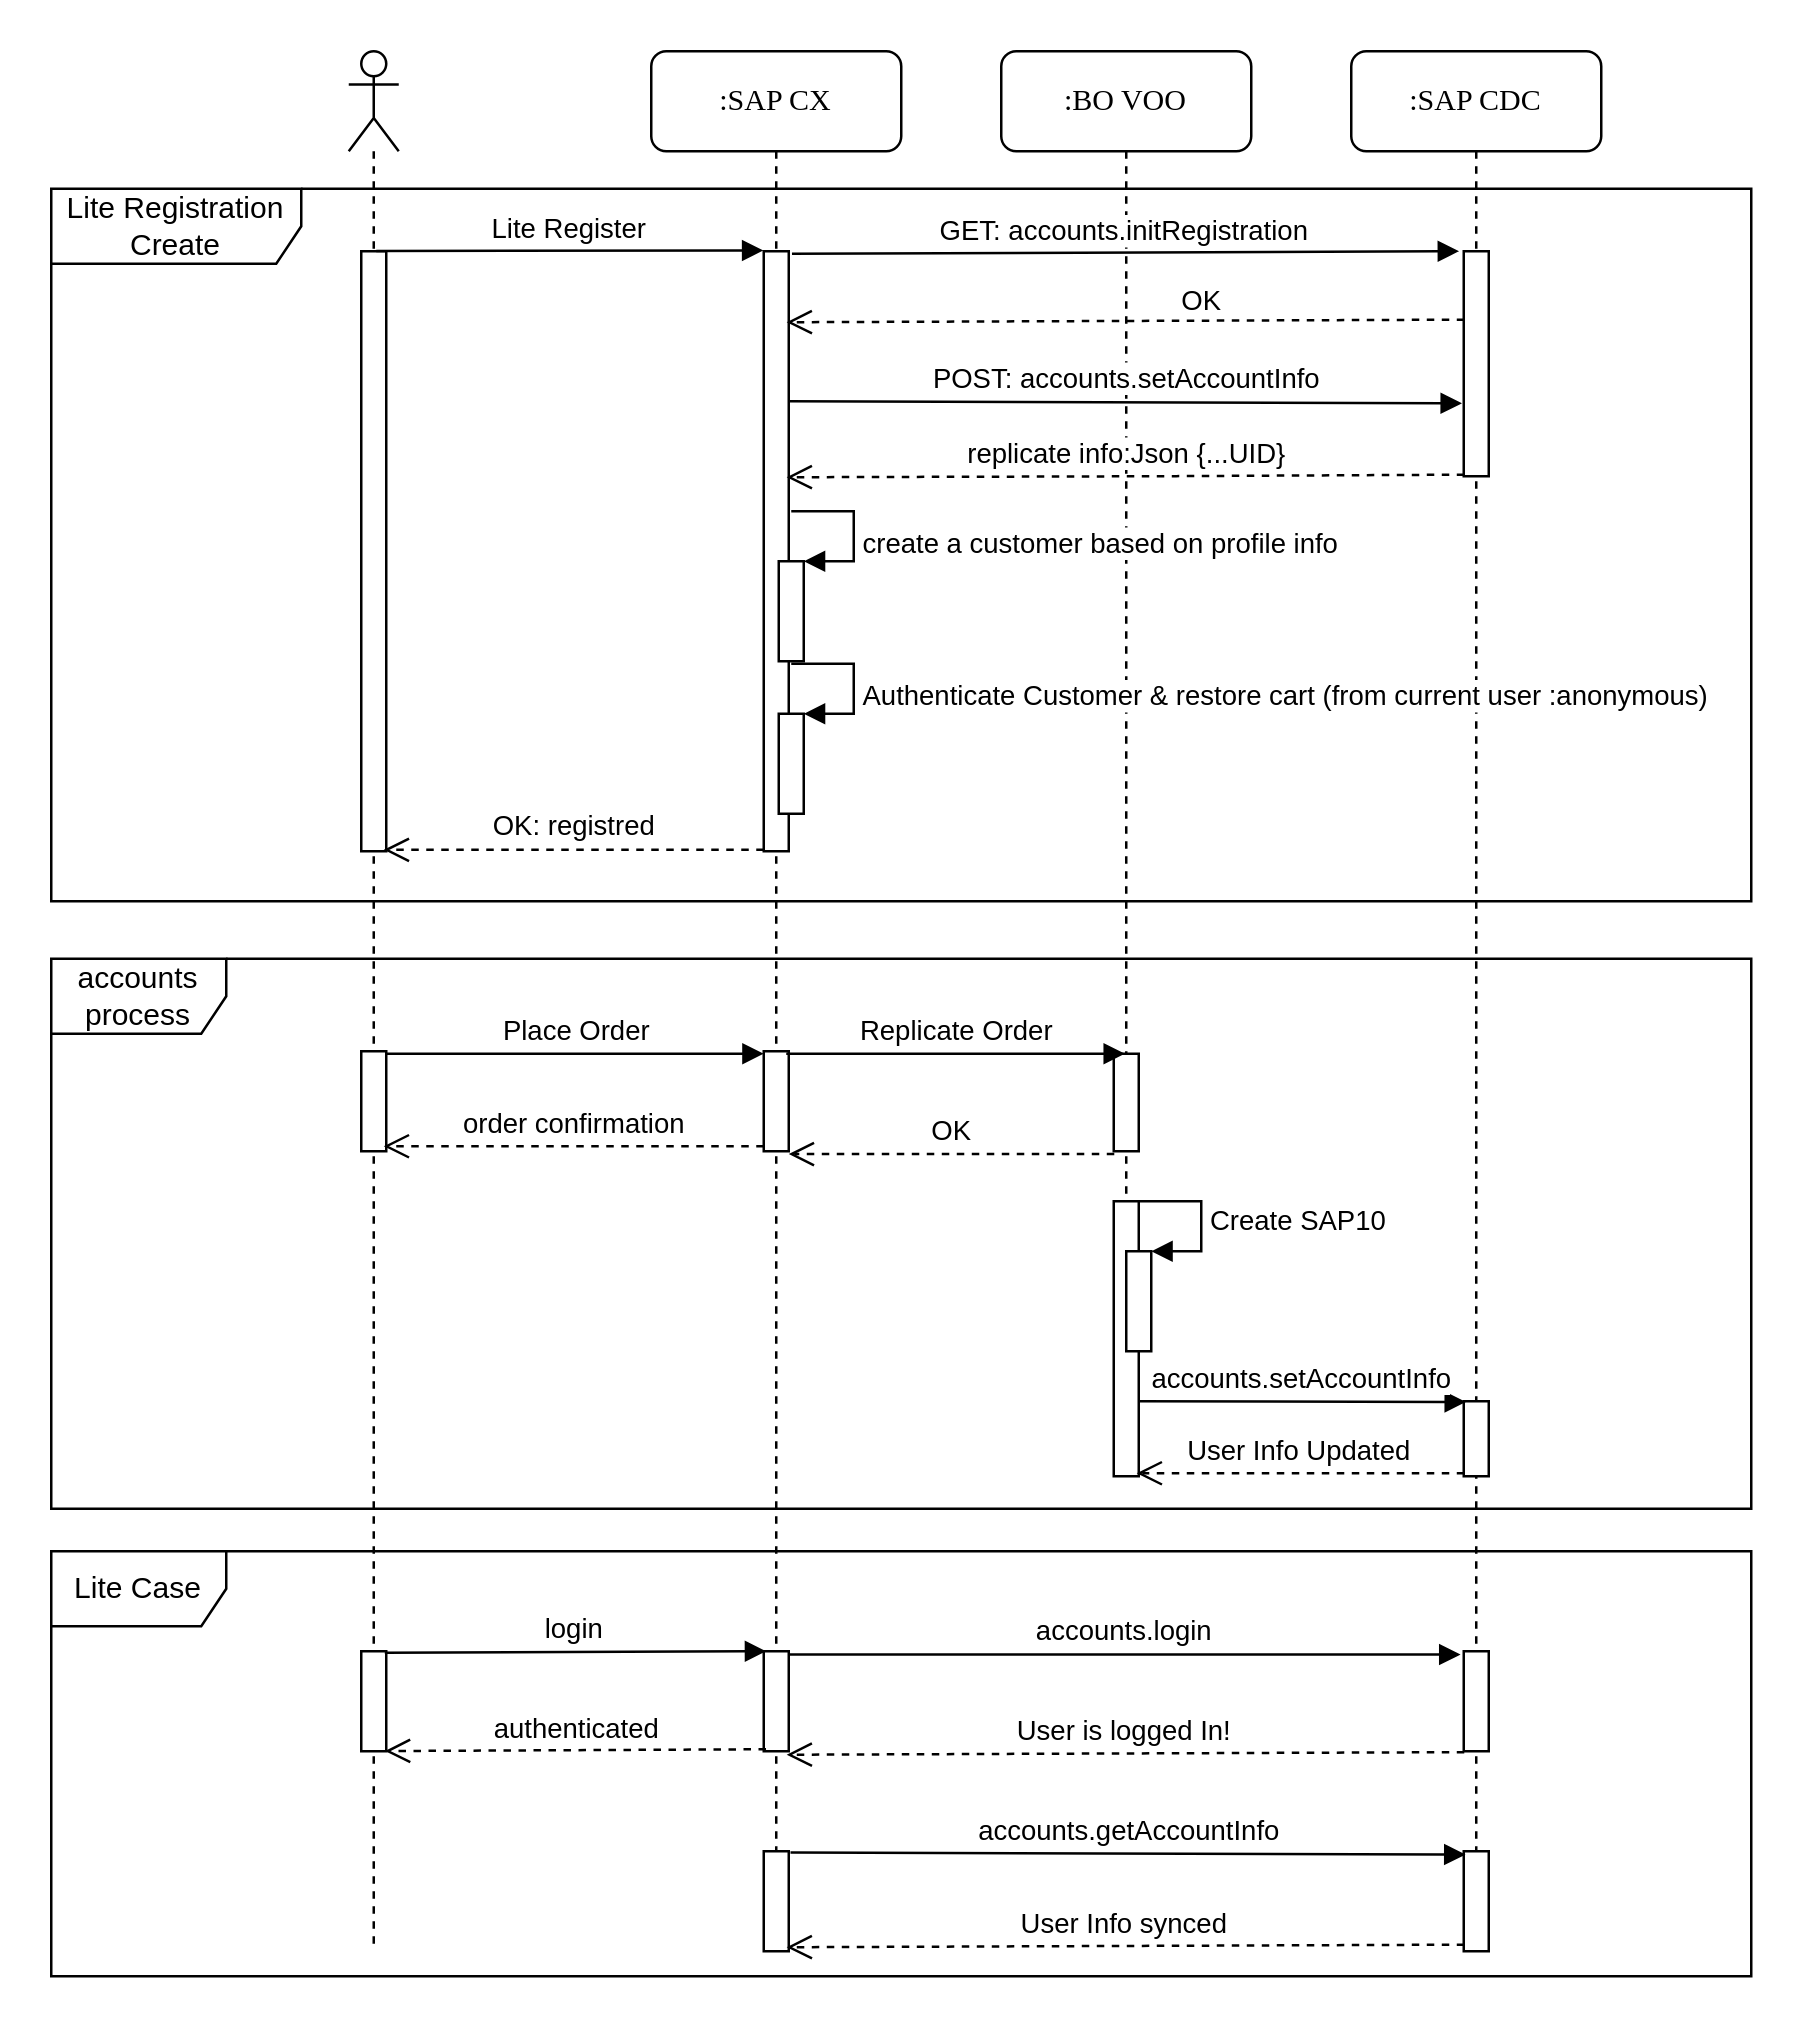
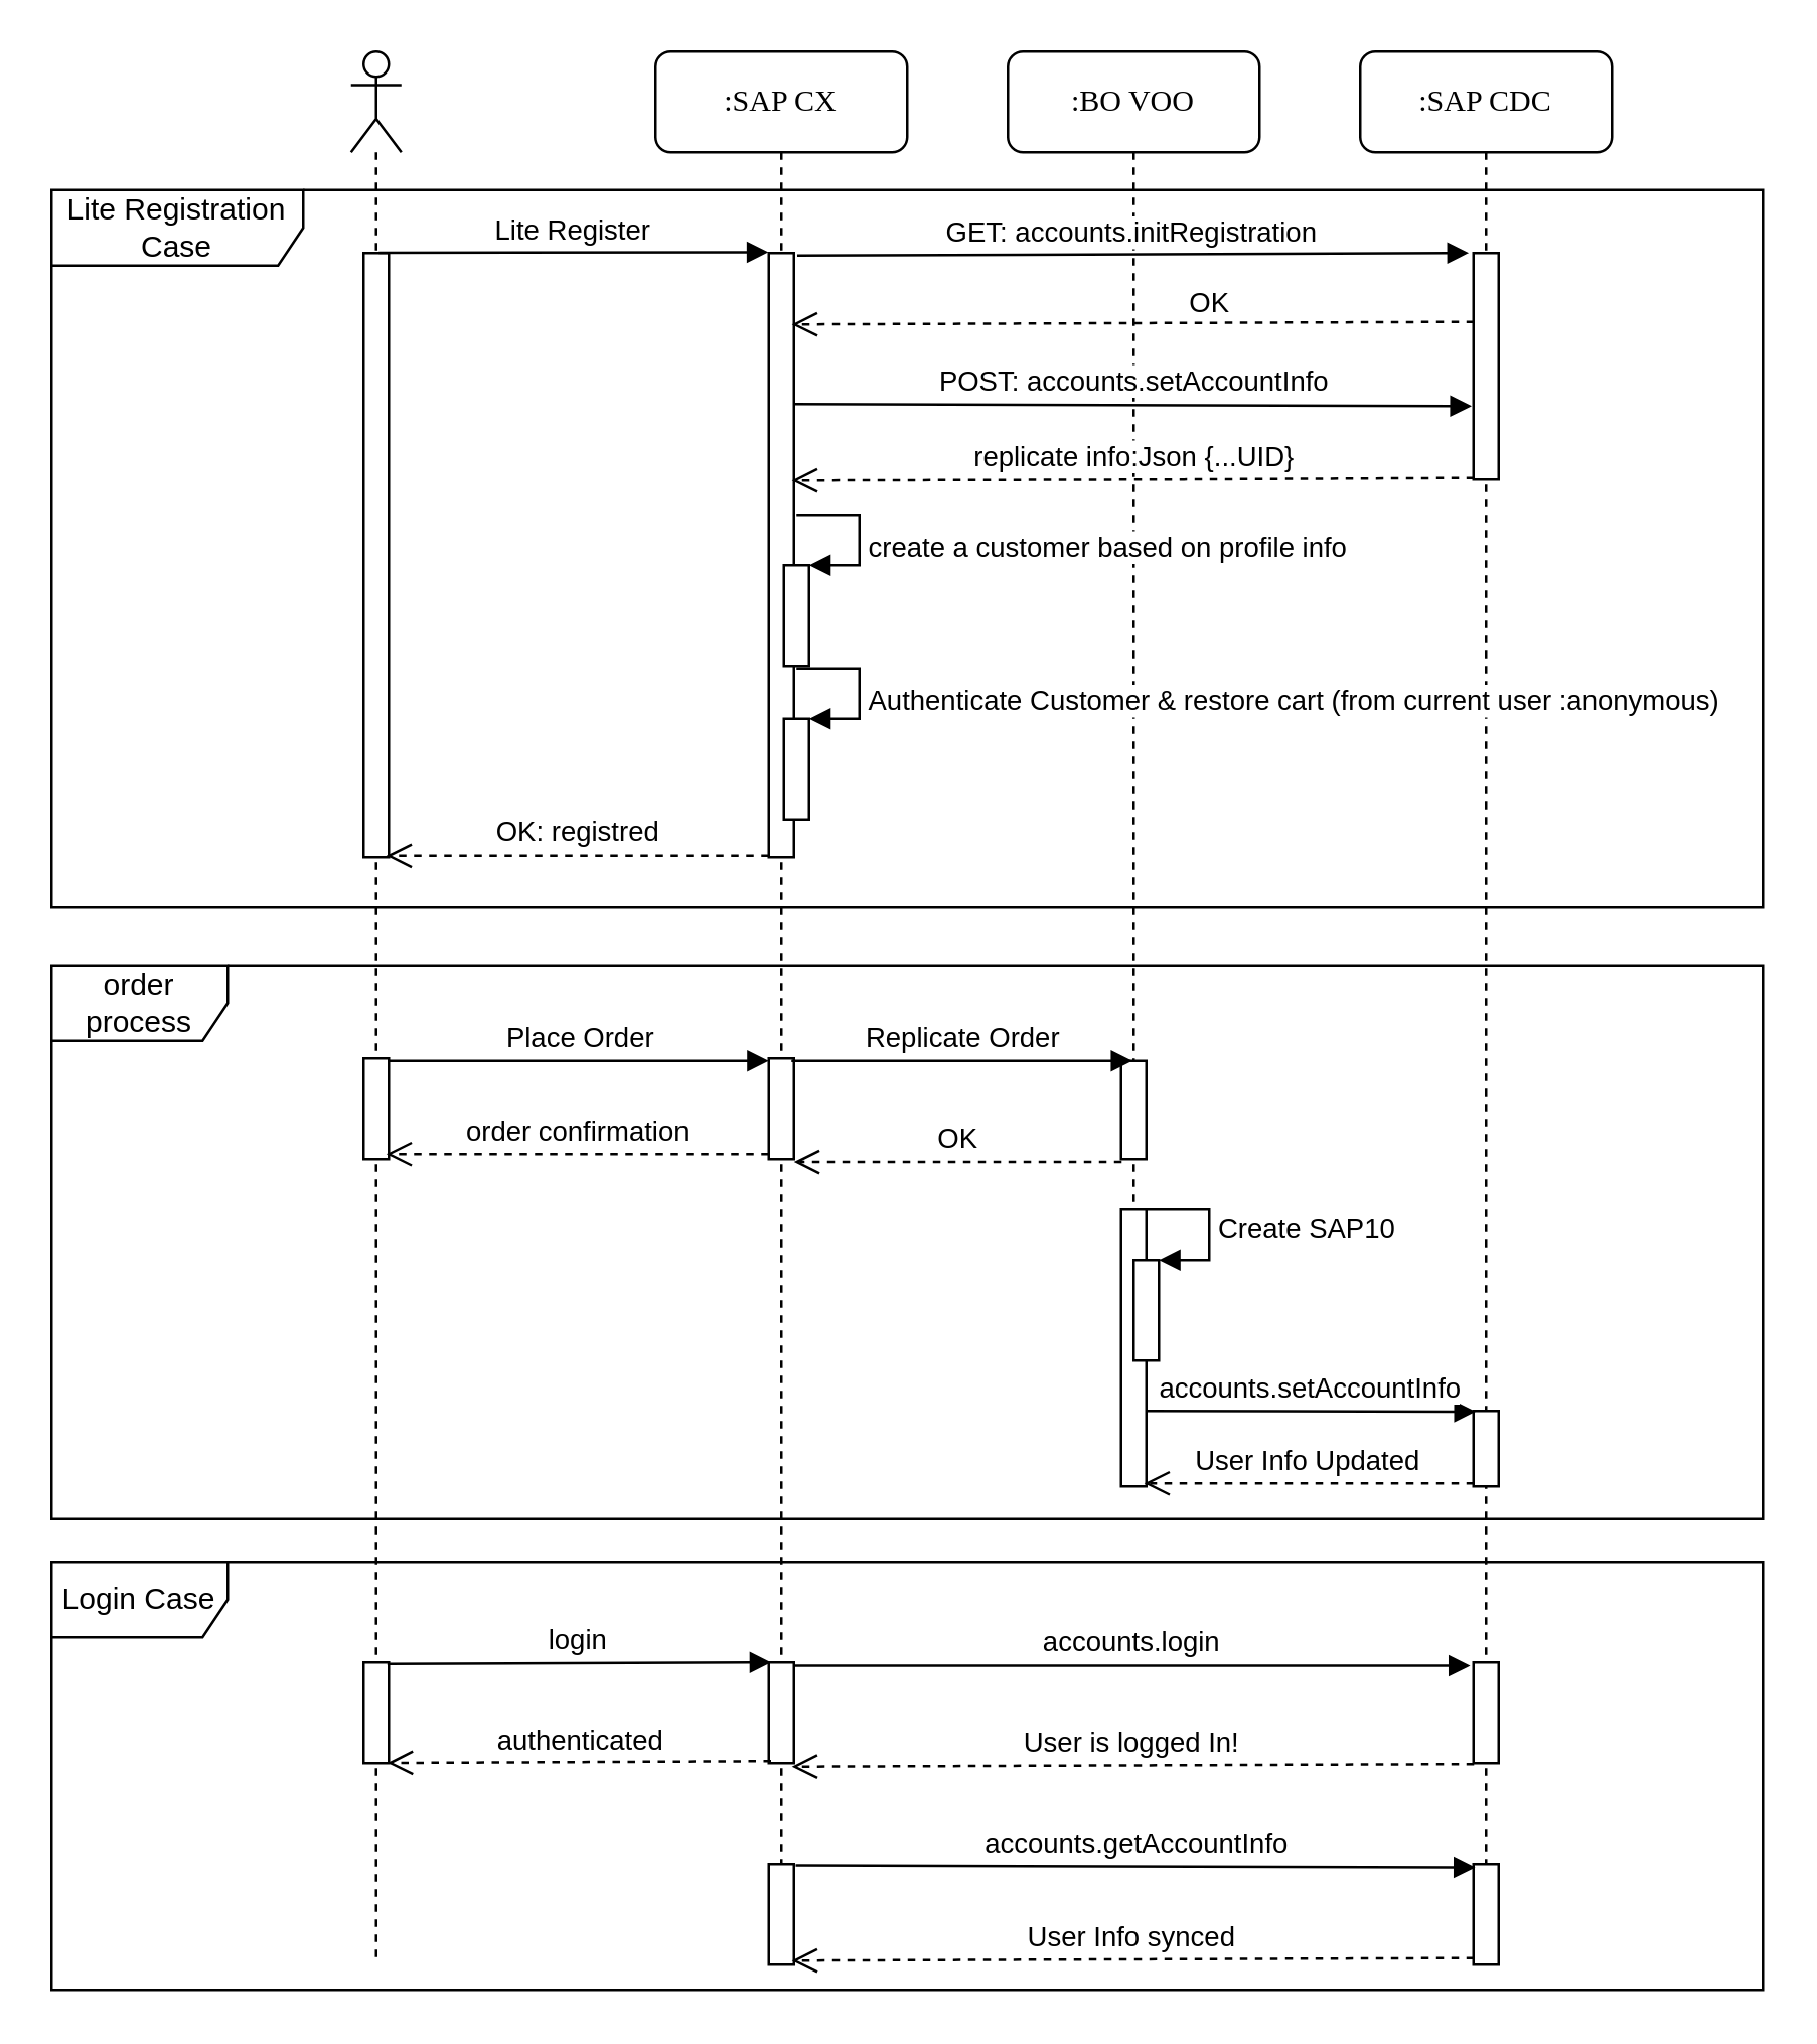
- <mxCell id="34" value="Lite Registration Create" style="shape=umlFrame;whiteSpace=wrap;html=1;width=100;height=30;" parent="1" vertex="1"><mxGeometry x="20" y="75" width="680" height="285" as="geometry" /></mxCell>
+ <mxCell id="34" value="Lite Registration Case" style="shape=umlFrame;whiteSpace=wrap;html=1;width=100;height=30;" parent="1" vertex="1"><mxGeometry x="20" y="75" width="680" height="285" as="geometry" /></mxCell>
- <mxCell id="42" value="accounts process" style="shape=umlFrame;whiteSpace=wrap;html=1;width=70;height=30;" parent="1" vertex="1"><mxGeometry x="20" y="383" width="680" height="220" as="geometry" /></mxCell>
+ <mxCell id="42" value="order process" style="shape=umlFrame;whiteSpace=wrap;html=1;width=70;height=30;" parent="1" vertex="1"><mxGeometry x="20" y="383" width="680" height="220" as="geometry" /></mxCell>
- <mxCell id="27" value="Lite Case" style="shape=umlFrame;whiteSpace=wrap;html=1;width=70;height=30;" parent="1" vertex="1"><mxGeometry x="20" y="620" width="680" height="170" as="geometry" /></mxCell>
+ <mxCell id="27" value="Login Case" style="shape=umlFrame;whiteSpace=wrap;html=1;width=70;height=30;" parent="1" vertex="1"><mxGeometry x="20" y="620" width="680" height="170" as="geometry" /></mxCell>
